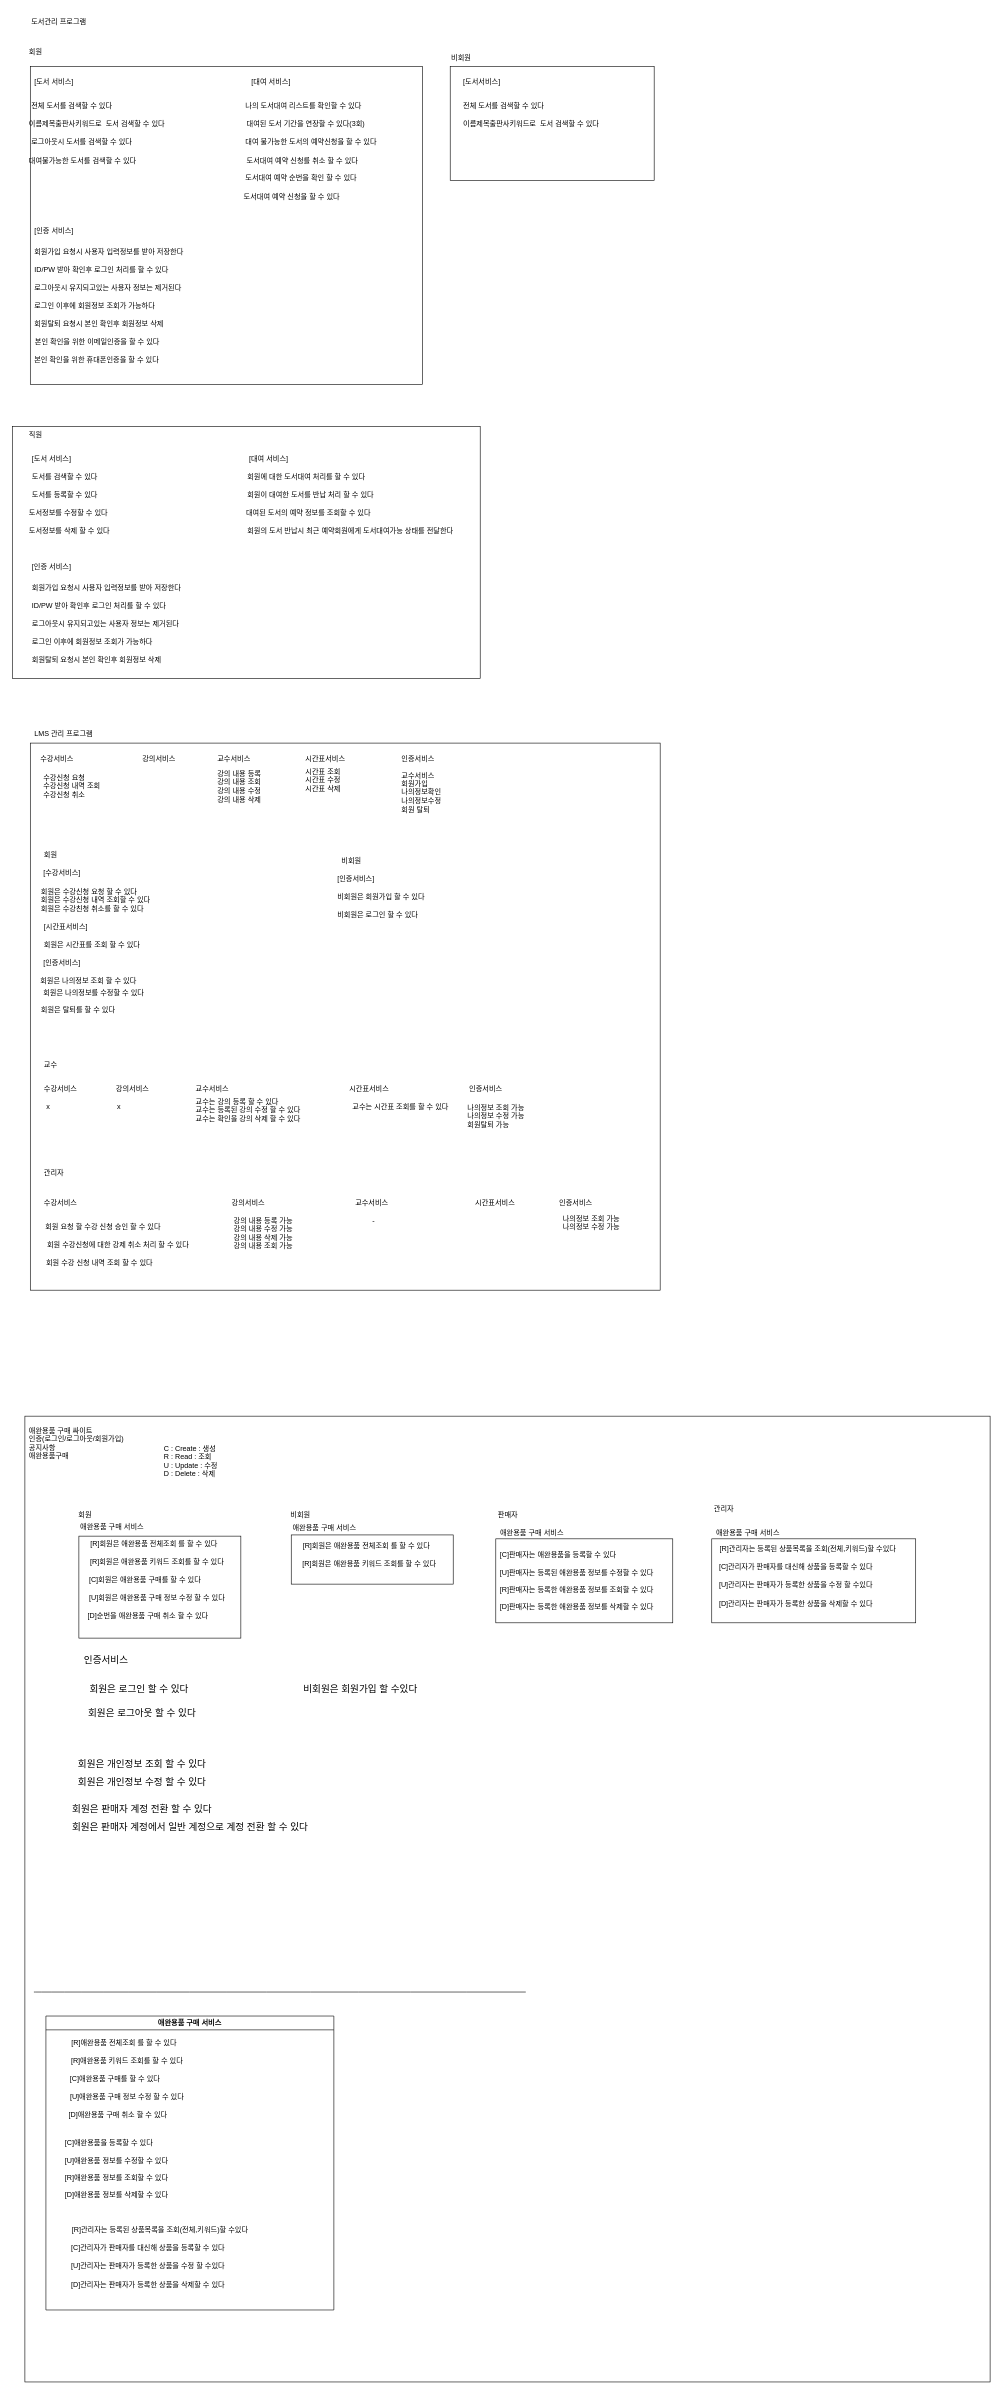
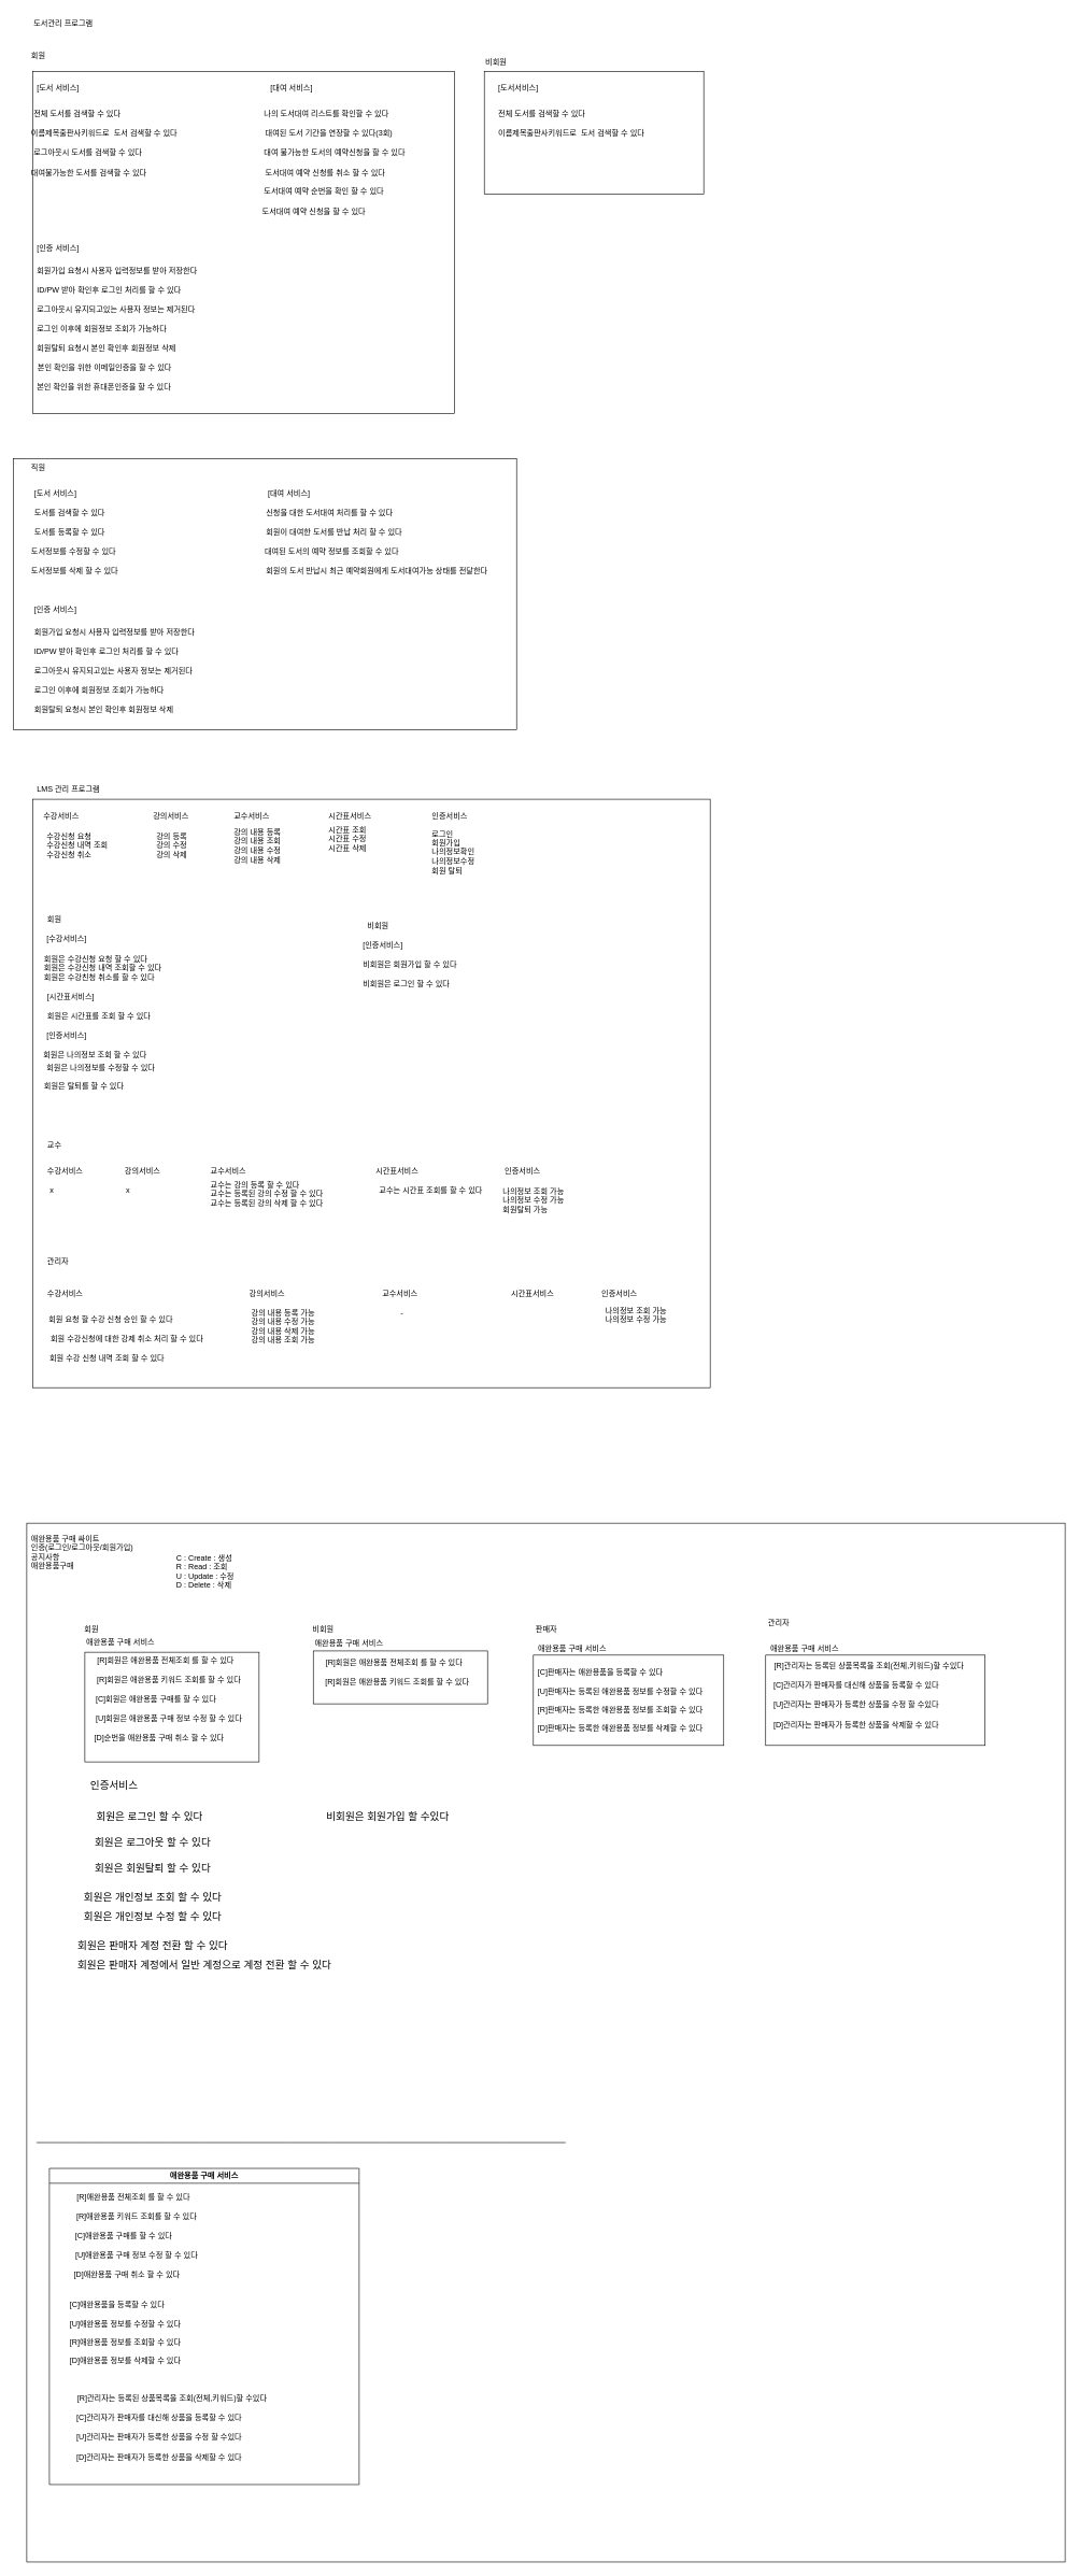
- <mxCell id="35" value="회원에 대한 도서대여 처리를 할 수 있다" style="text;html=1;align=left;verticalAlign=middle;resizable=0;points=[];autosize=1;strokeColor=none;fillColor=none;" parent="1" vertex="1"><mxGeometry x="410" y="780" width="240" height="30" as="geometry" /></mxCell>
+ <mxCell id="35" value="신청을 대한 도서대여 처리를 할 수 있다" style="text;html=1;align=left;verticalAlign=middle;resizable=0;points=[];autosize=1;strokeColor=none;fillColor=none;" parent="1" vertex="1"><mxGeometry x="410" y="780" width="240" height="30" as="geometry" /></mxCell>
+ <mxCell id="59" value="강의 등록&lt;div&gt;강의 수정&lt;/div&gt;&lt;div&gt;강의 삭제&lt;/div&gt;" style="text;html=1;align=left;verticalAlign=middle;resizable=0;points=[];autosize=1;strokeColor=none;fillColor=none;" parent="1" vertex="1"><mxGeometry x="240" y="1280" width="70" height="60" as="geometry" /></mxCell>
- <mxCell id="62" value="교수서비스&lt;div&gt;회원가입&lt;/div&gt;&lt;div&gt;나의정보확인&lt;/div&gt;&lt;div&gt;나의정보수정&lt;/div&gt;&lt;div&gt;회원 탈퇴&lt;/div&gt;" style="text;html=1;align=left;verticalAlign=middle;resizable=0;points=[];autosize=1;strokeColor=none;fillColor=none;" parent="1" vertex="1"><mxGeometry x="666.5" y="1275" width="100" height="90" as="geometry" /></mxCell>
+ <mxCell id="62" value="로그인&lt;div&gt;회원가입&lt;/div&gt;&lt;div&gt;나의정보확인&lt;/div&gt;&lt;div&gt;나의정보수정&lt;/div&gt;&lt;div&gt;회원 탈퇴&lt;/div&gt;" style="text;html=1;align=left;verticalAlign=middle;resizable=0;points=[];autosize=1;strokeColor=none;fillColor=none;" parent="1" vertex="1"><mxGeometry x="666.5" y="1275" width="100" height="90" as="geometry" /></mxCell>
- <mxCell id="83" value="교수는 강의 등록 할 수 있다&lt;div&gt;교수는 등록된 강의 수정 할 수 있다&lt;/div&gt;&lt;div&gt;교수는 확인을 강의 삭제 할 수 있다&lt;/div&gt;" style="text;html=1;align=left;verticalAlign=middle;resizable=0;points=[];autosize=1;strokeColor=none;fillColor=none;" parent="1" vertex="1"><mxGeometry x="323.5" y="1820" width="210" height="60" as="geometry" /></mxCell>
+ <mxCell id="83" value="교수는 강의 등록 할 수 있다&lt;div&gt;교수는 등록된 강의 수정 할 수 있다&lt;/div&gt;&lt;div&gt;교수는 등록된 강의 삭제 할 수 있다&lt;/div&gt;" style="text;html=1;align=left;verticalAlign=middle;resizable=0;points=[];autosize=1;strokeColor=none;fillColor=none;" parent="1" vertex="1"><mxGeometry x="323.5" y="1820" width="210" height="60" as="geometry" /></mxCell>
+ <mxCell id="139" value="회원은 회원탈퇴 할 수 있다" style="text;html=1;align=center;verticalAlign=middle;resizable=0;points=[];autosize=1;strokeColor=none;fillColor=none;fontSize=16;" parent="1" vertex="1"><mxGeometry x="126" y="2880" width="220" height="30" as="geometry" /></mxCell>
